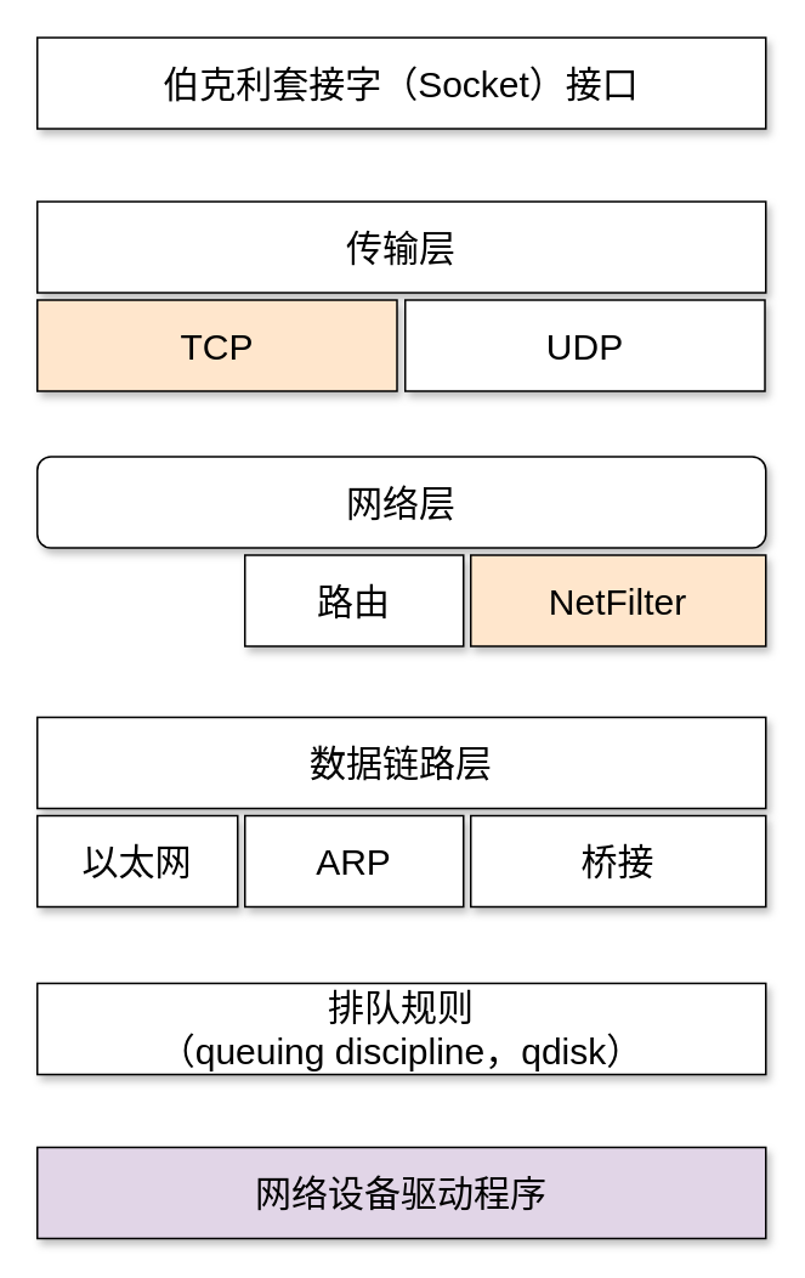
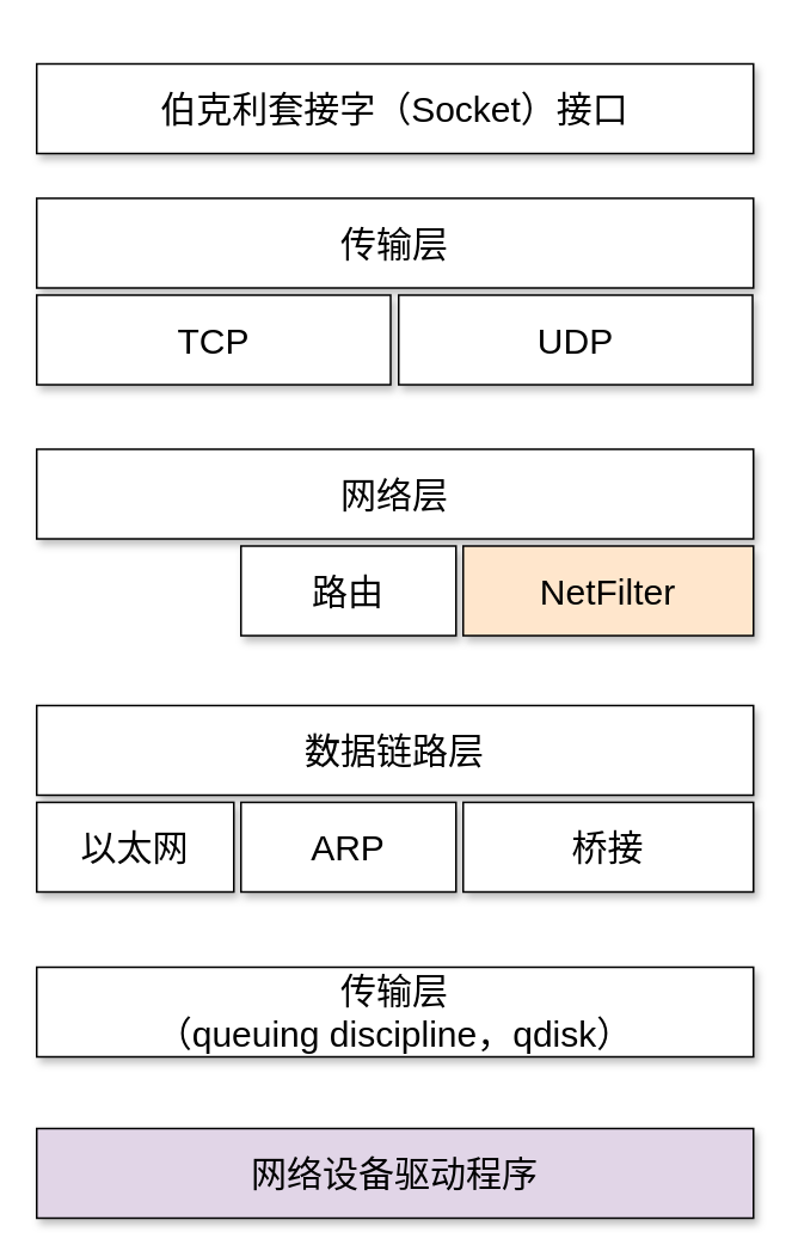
- <mxCell id="2" value="伯克利套接字（Socket）接口" style="rounded=0;whiteSpace=wrap;html=1;shadow=1;fontSize=20;" vertex="1" parent="1"><mxGeometry x="20" y="20" width="400" height="50" as="geometry" /></mxCell>
+ <mxCell id="2" value="伯克利套接字（Socket）接口" style="rounded=0;whiteSpace=wrap;html=1;shadow=1;fontSize=20;" vertex="1" parent="1"><mxGeometry x="20" y="35" width="400" height="50" as="geometry" /></mxCell>
- <mxCell id="4" value="TCP" style="rounded=0;whiteSpace=wrap;html=1;shadow=1;fontSize=20;fillColor=#ffe6cc;" vertex="1" parent="1"><mxGeometry x="20" y="164" width="197.5" height="50" as="geometry" /></mxCell>
+ <mxCell id="4" value="TCP" style="rounded=0;whiteSpace=wrap;html=1;shadow=1;fontSize=20;" vertex="1" parent="1"><mxGeometry x="20" y="164" width="197.5" height="50" as="geometry" /></mxCell>
- <mxCell id="6" value="网络层" style="whiteSpace=wrap;html=1;shadow=1;fontSize=20;rounded=1;" vertex="1" parent="1"><mxGeometry x="20" y="250" width="400" height="50" as="geometry" /></mxCell>
+ <mxCell id="6" value="网络层" style="rounded=0;whiteSpace=wrap;html=1;shadow=1;fontSize=20;" vertex="1" parent="1"><mxGeometry x="20" y="250" width="400" height="50" as="geometry" /></mxCell>
- <mxCell id="13" value="排队规则&lt;br&gt;（queuing discipline，qdisk）" style="rounded=0;whiteSpace=wrap;html=1;shadow=1;fontSize=20;" vertex="1" parent="1"><mxGeometry x="20" y="539" width="400" height="50" as="geometry" /></mxCell>
+ <mxCell id="13" value="传输层&lt;br&gt;（queuing discipline，qdisk）" style="rounded=0;whiteSpace=wrap;html=1;shadow=1;fontSize=20;" vertex="1" parent="1"><mxGeometry x="20" y="539" width="400" height="50" as="geometry" /></mxCell>
